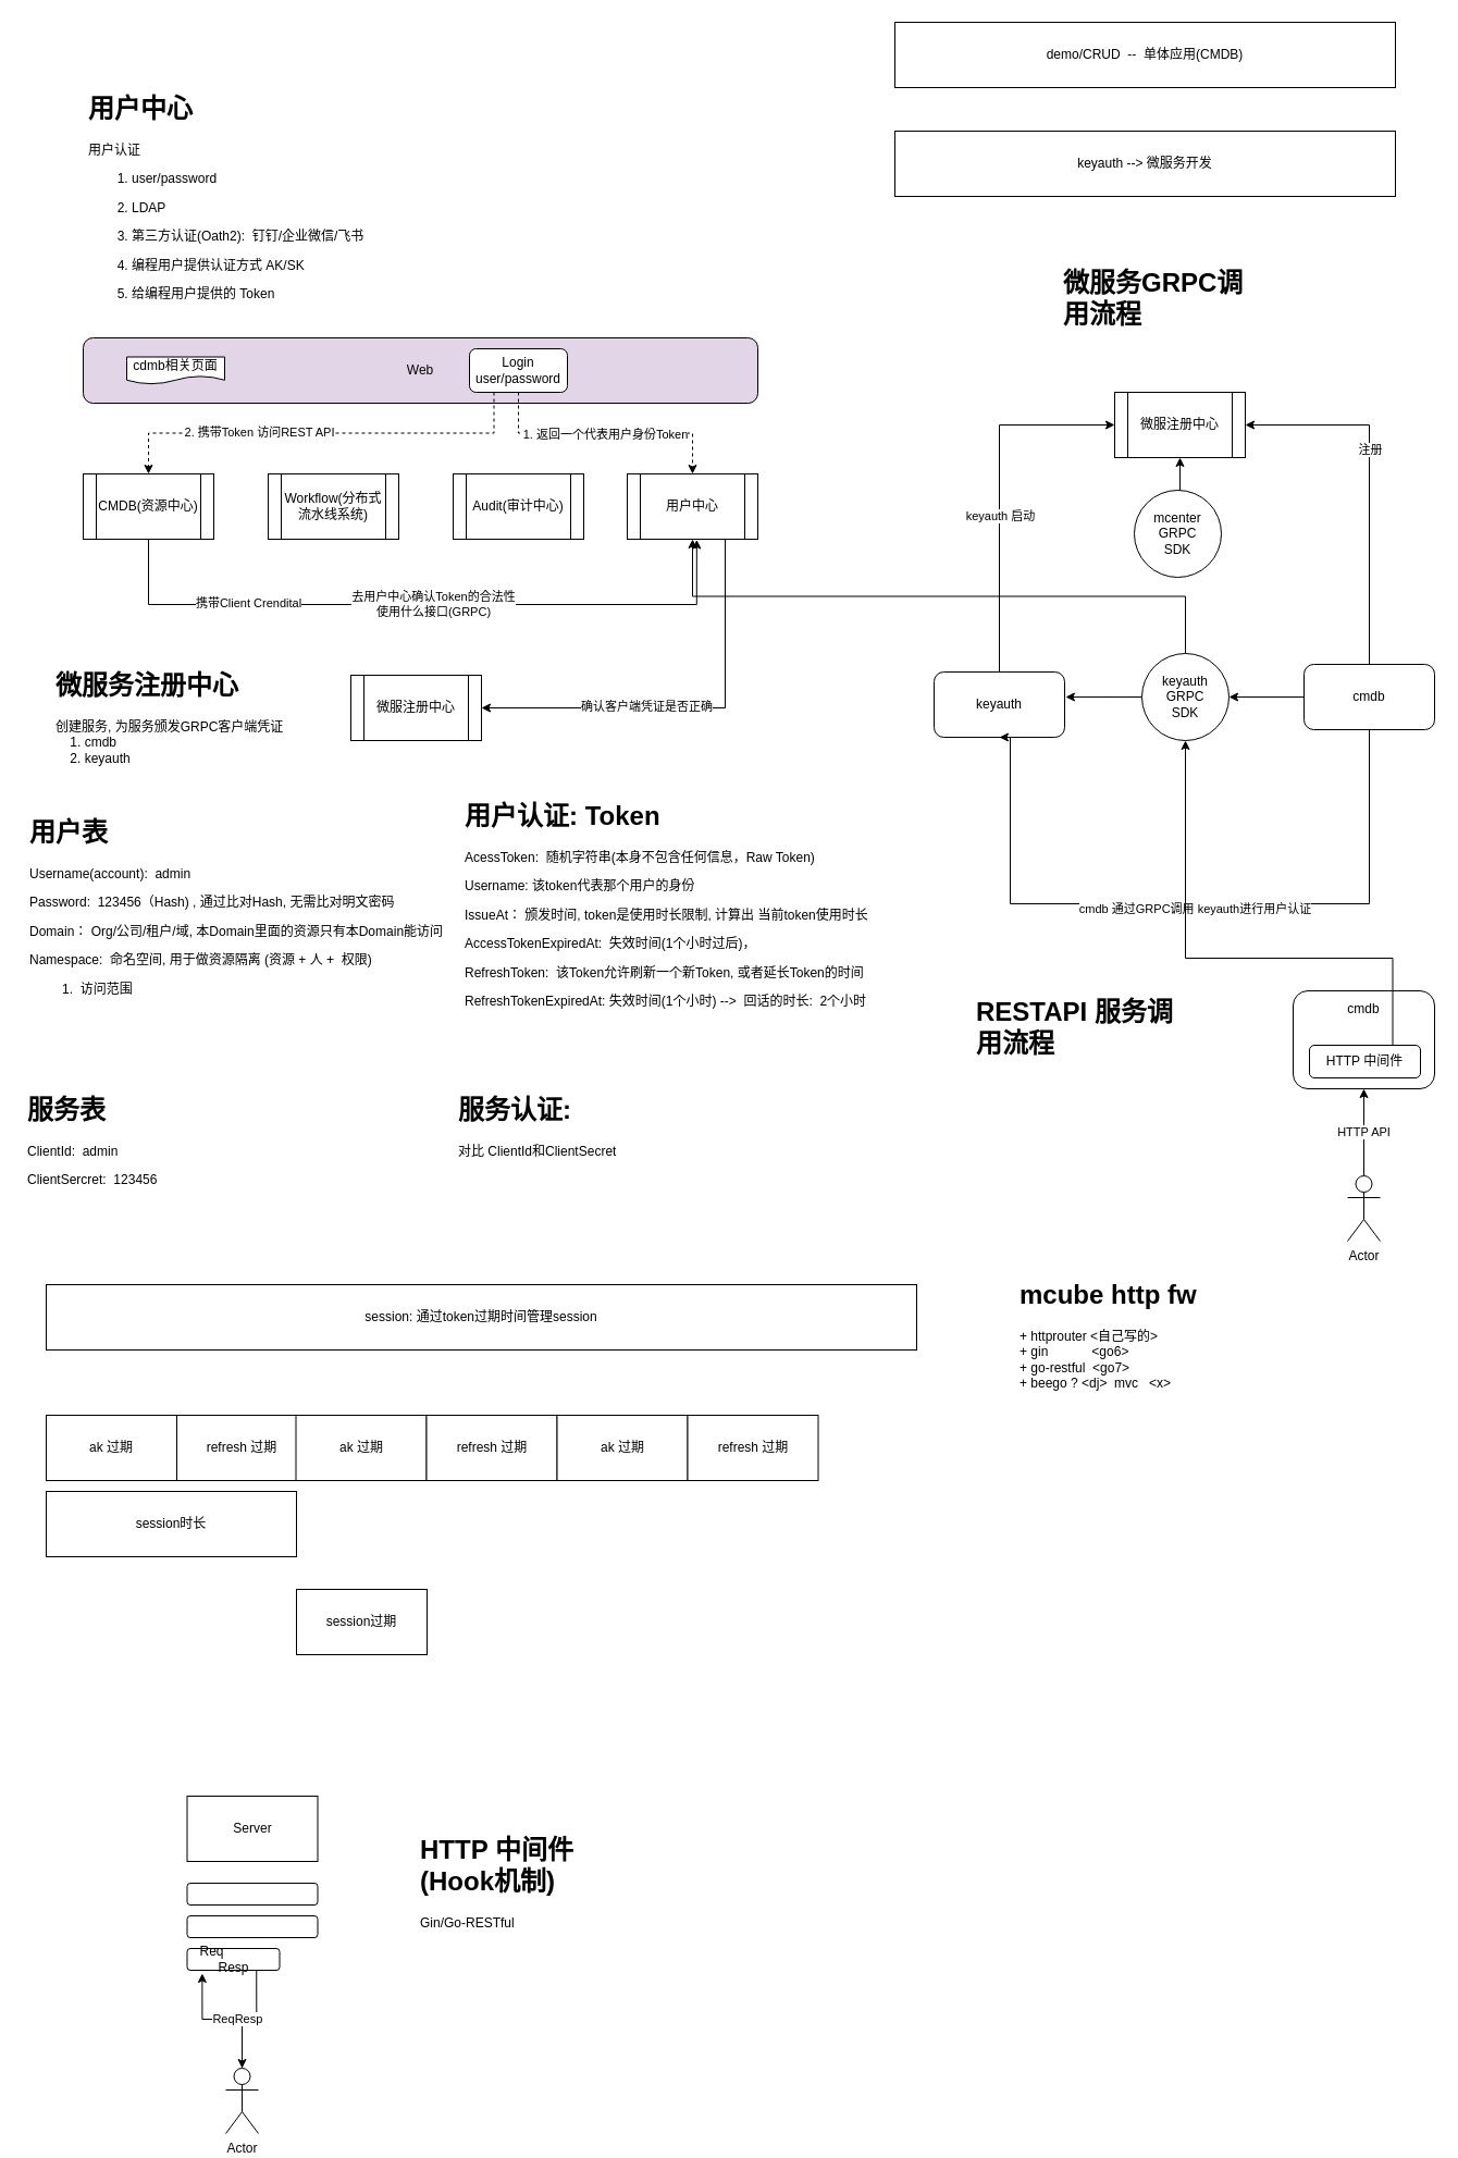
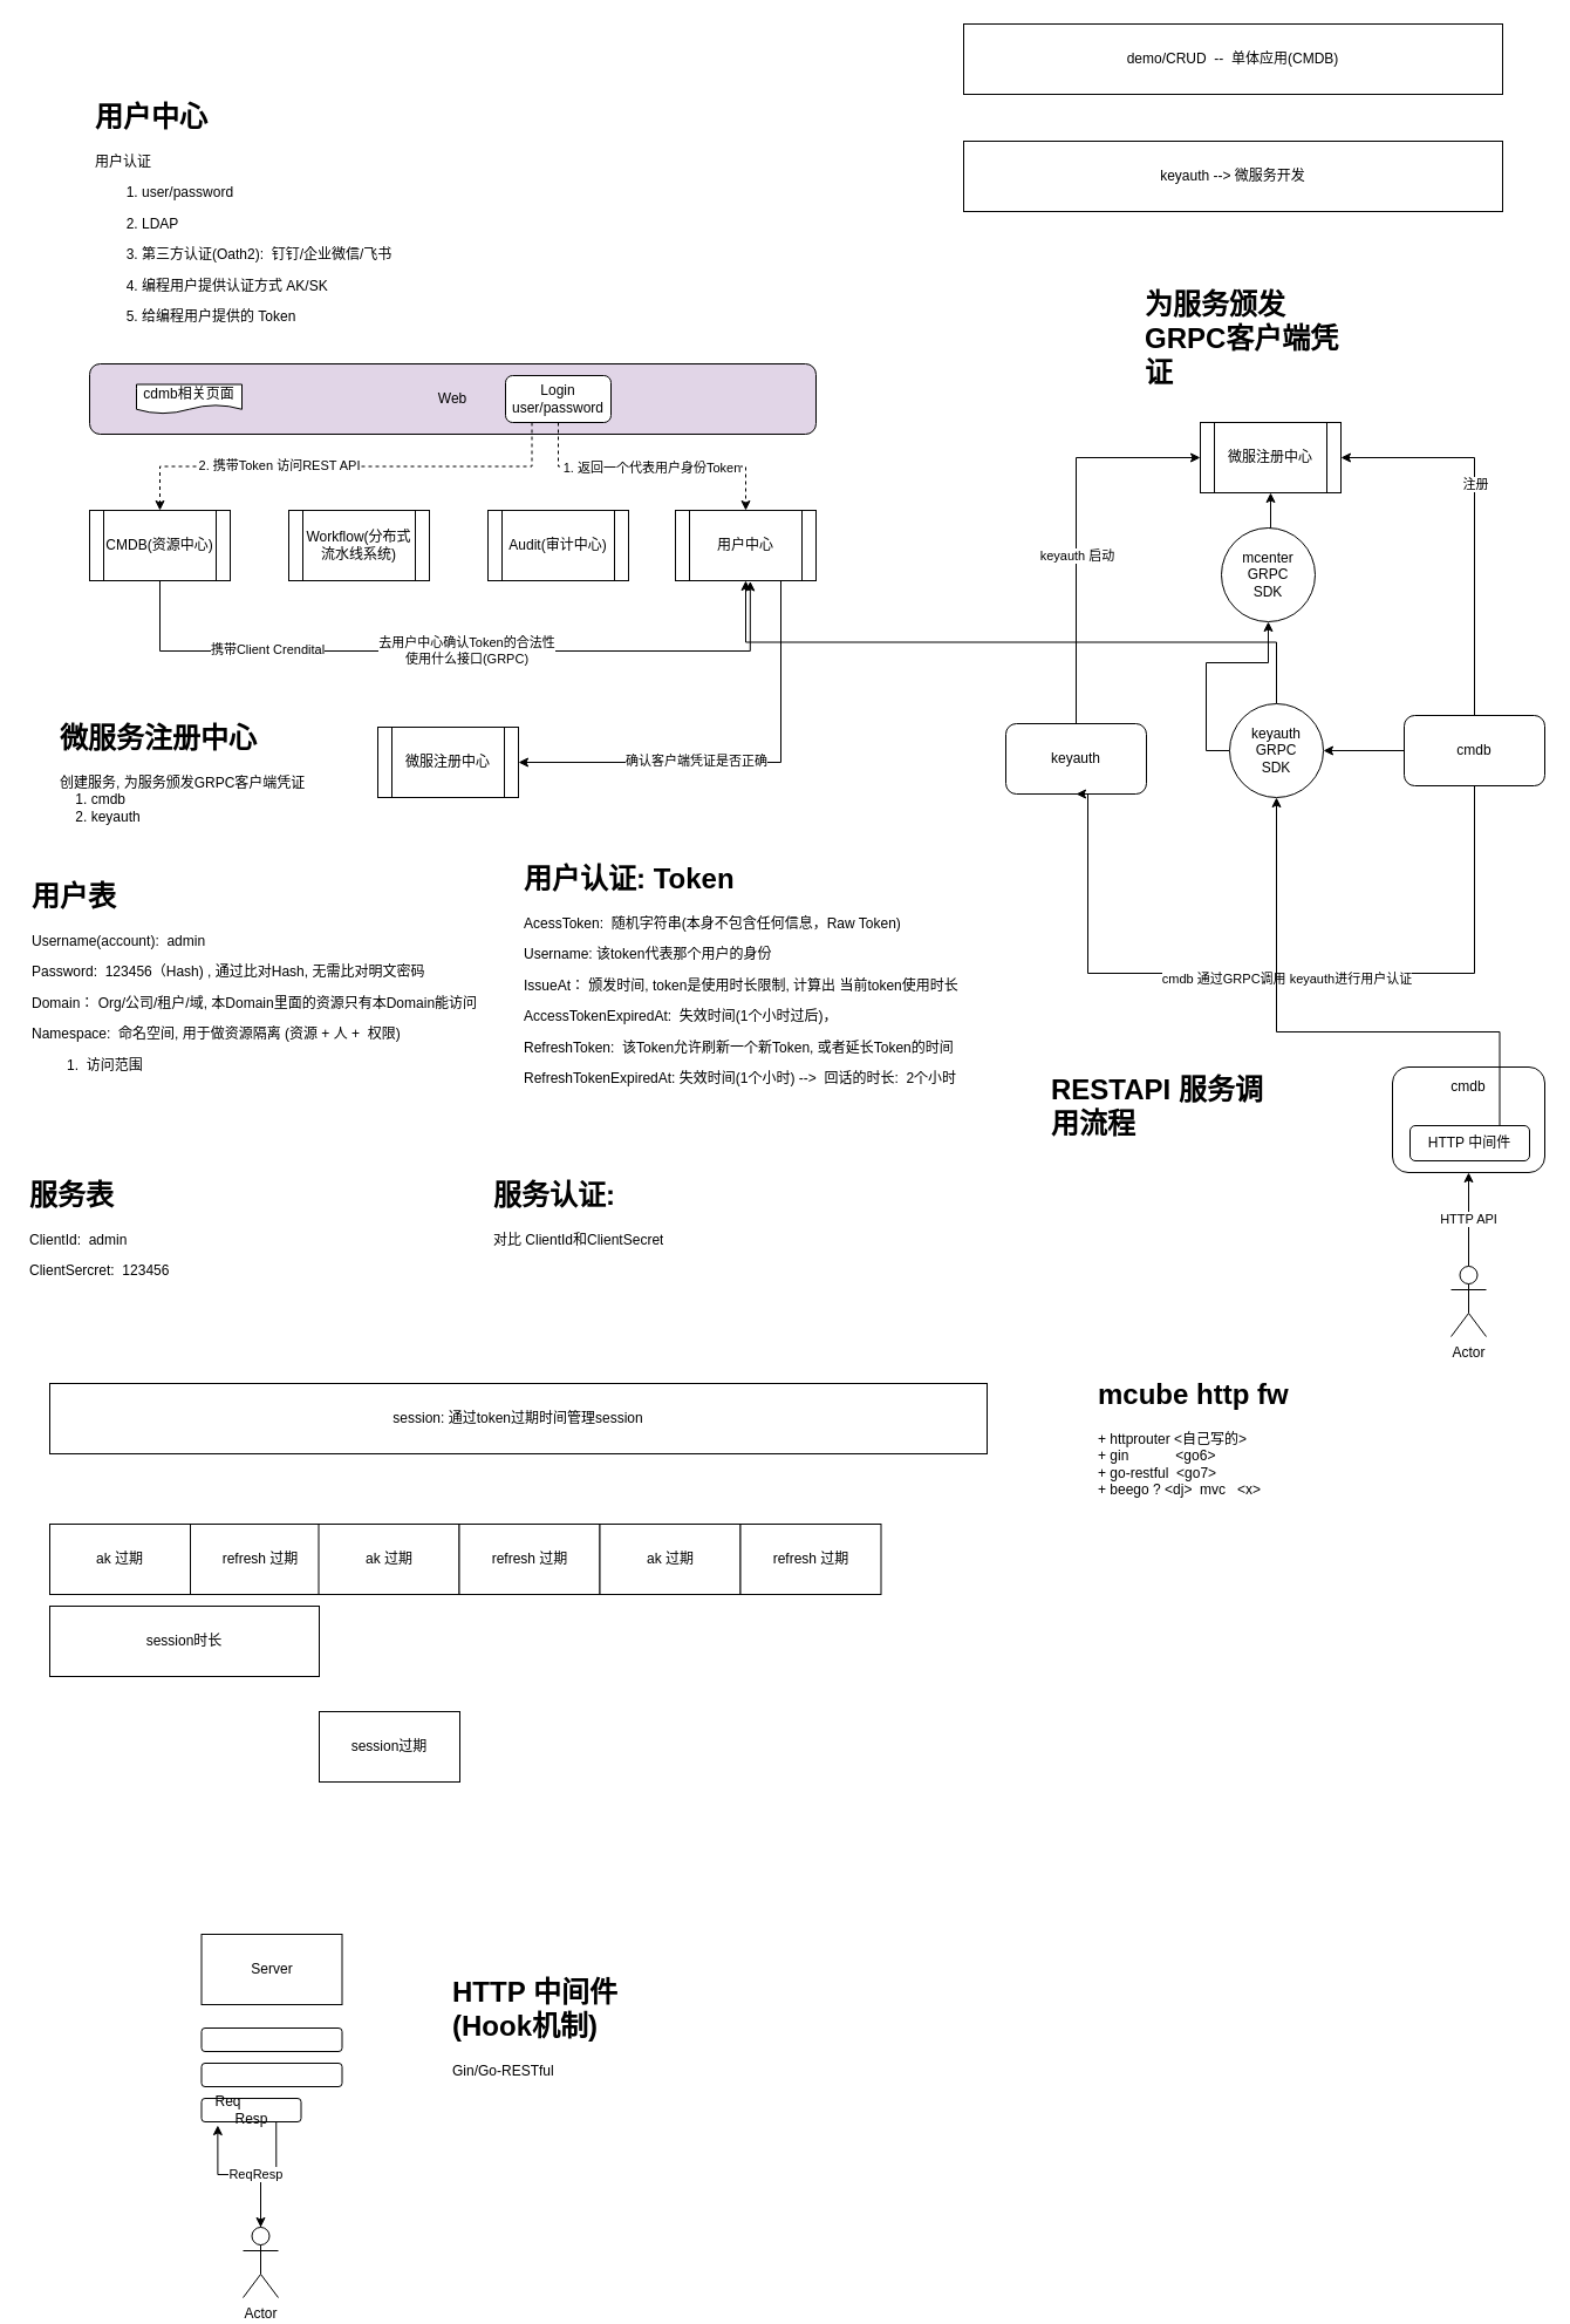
- <mxCell id="51" value="&lt;h1&gt;微服务GRPC调用流程&lt;/h1&gt;" style="text;html=1;strokeColor=none;fillColor=none;spacing=5;spacingTop=-20;whiteSpace=wrap;overflow=hidden;rounded=0;" parent="1" vertex="1"><mxGeometry x="972" y="240" width="190" height="120" as="geometry" /></mxCell>
+ <mxCell id="51" value="&lt;h1&gt;为服务颁发GRPC客户端凭证&lt;/h1&gt;" style="text;html=1;strokeColor=none;fillColor=none;spacing=5;spacingTop=-20;whiteSpace=wrap;overflow=hidden;rounded=0;" parent="1" vertex="1"><mxGeometry x="972" y="240" width="190" height="120" as="geometry" /></mxCell>
- <mxCell id="44" style="edgeStyle=orthogonalEdgeStyle;rounded=0;orthogonalLoop=1;jettySize=auto;html=1;exitX=0;exitY=0.5;exitDx=0;exitDy=0;entryX=1.008;entryY=0.383;entryDx=0;entryDy=0;entryPerimeter=0;" parent="1" source="46" target="37" edge="1"><mxGeometry relative="1" as="geometry" /></mxCell>
+ <mxCell id="44" style="edgeStyle=orthogonalEdgeStyle;rounded=0;orthogonalLoop=1;jettySize=auto;html=1;exitX=0;exitY=0.5;exitDx=0;exitDy=0;" parent="1" source="46" target="48" edge="1"><mxGeometry relative="1" as="geometry" /></mxCell>
- <mxCell id="20" value="&lt;h1&gt;用户认证: Token&lt;/h1&gt;&lt;p&gt;AcessToken:&amp;nbsp; 随机字符串(本身不包含任何信息，Raw Token)&lt;/p&gt;&lt;p&gt;Username: 该token代表那个用户的身份&lt;/p&gt;&lt;p&gt;IssueAt： 颁发时间, token是使用时长限制, 计算出 当前token使用时长&lt;/p&gt;&lt;p&gt;AccessTokenExpiredAt:&amp;nbsp; 失效时间(1个小时过后)，&lt;/p&gt;&lt;p&gt;RefreshToken:&amp;nbsp; 该Token允许刷新一个新Token, 或者延长Token的时间&lt;/p&gt;&lt;p&gt;RefreshTokenExpiredAt: 失效时间(1个小时) --&amp;gt;&amp;nbsp; 回话的时长:&amp;nbsp; 2个小时&lt;/p&gt;" style="text;html=1;strokeColor=none;fillColor=none;spacing=5;spacingTop=-20;whiteSpace=wrap;overflow=hidden;rounded=0;" parent="1" vertex="1"><mxGeometry x="422" y="730" width="436" height="220" as="geometry" /></mxCell>
+ <mxCell id="20" value="&lt;h1&gt;用户认证: Token&lt;/h1&gt;&lt;p&gt;AcessToken:&amp;nbsp; 随机字符串(本身不包含任何信息，Raw Token)&lt;/p&gt;&lt;p&gt;Username: 该token代表那个用户的身份&lt;/p&gt;&lt;p&gt;IssueAt： 颁发时间, token是使用时长限制, 计算出 当前token使用时长&lt;/p&gt;&lt;p&gt;AccessTokenExpiredAt:&amp;nbsp; 失效时间(1个小时过后)，&lt;/p&gt;&lt;p&gt;RefreshToken:&amp;nbsp; 该Token允许刷新一个新Token, 或者延长Token的时间&lt;/p&gt;&lt;p&gt;RefreshTokenExpiredAt: 失效时间(1个小时) --&amp;gt;&amp;nbsp; 回话的时长:&amp;nbsp; 2个小时&lt;/p&gt;" style="text;html=1;strokeColor=none;fillColor=none;spacing=5;spacingTop=-20;whiteSpace=wrap;overflow=hidden;rounded=0;" parent="1" vertex="1"><mxGeometry x="442" y="730" width="436" height="220" as="geometry" /></mxCell>
